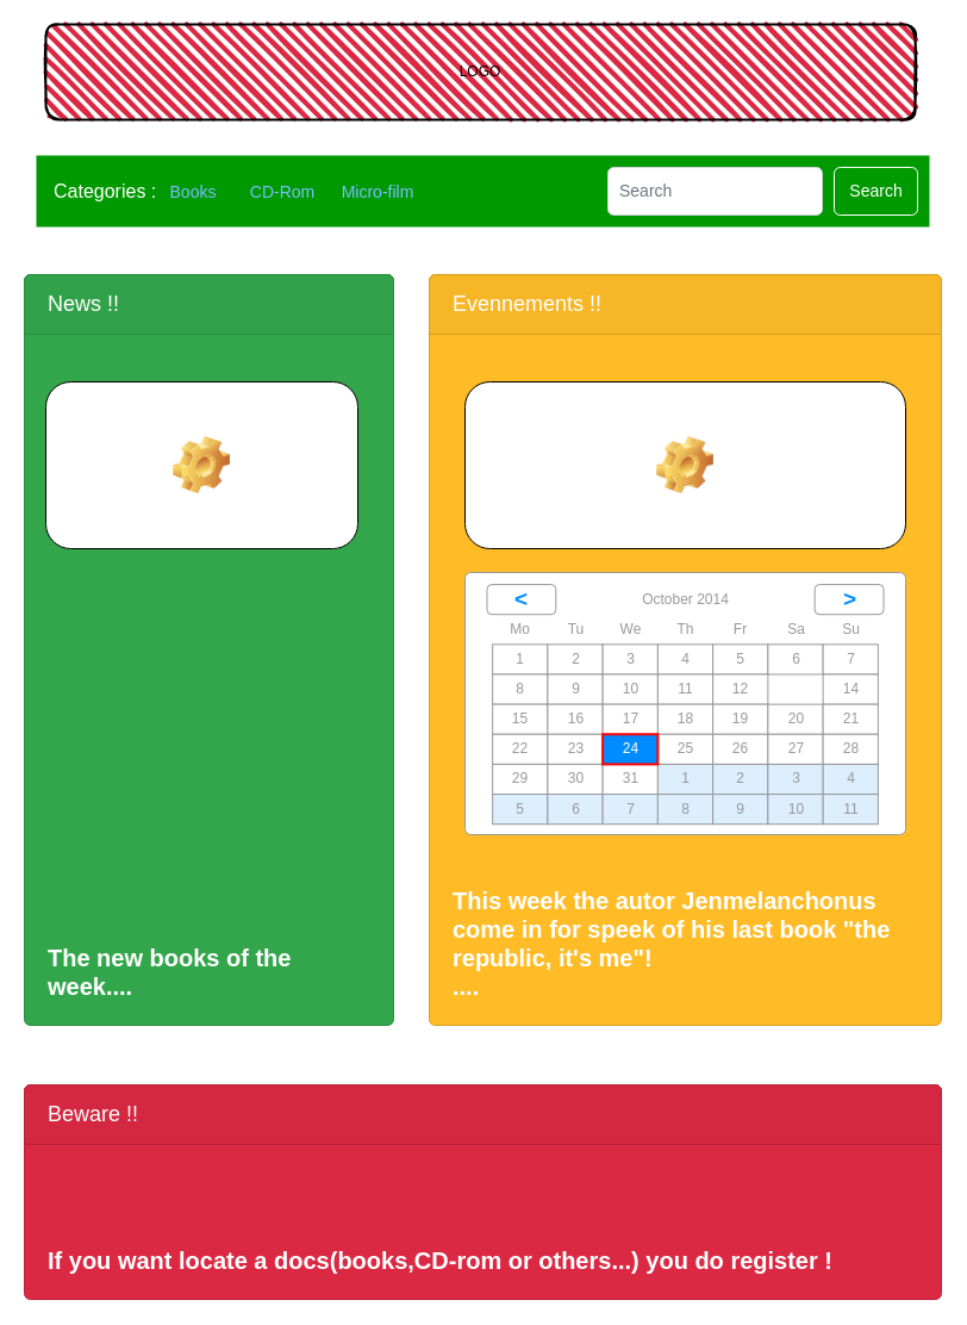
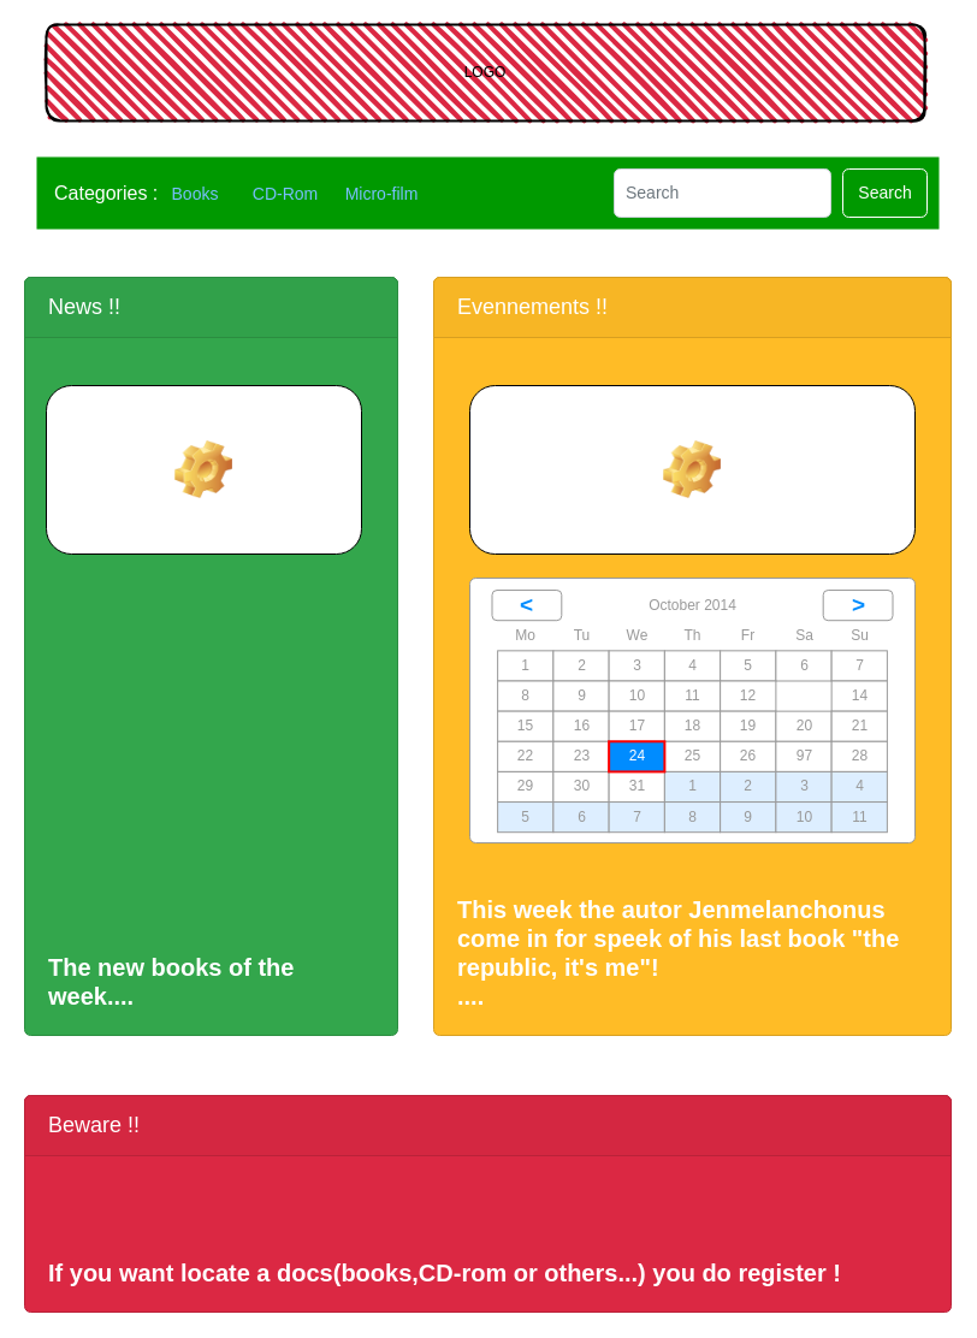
- <mxCell id="44" value="27" style="strokeWidth=1;shadow=0;dashed=0;align=center;html=1;shape=mxgraph.mockup.forms.rrect;rSize=0;strokeColor=#999999;fontColor=#999999;" parent="9" vertex="1"><mxGeometry x="254.375" y="135.771" width="46.25" height="25.143" as="geometry" /></mxCell>
+ <mxCell id="44" value="97" style="strokeWidth=1;shadow=0;dashed=0;align=center;html=1;shape=mxgraph.mockup.forms.rrect;rSize=0;strokeColor=#999999;fontColor=#999999;" parent="9" vertex="1"><mxGeometry x="254.375" y="135.771" width="46.25" height="25.143" as="geometry" /></mxCell>
